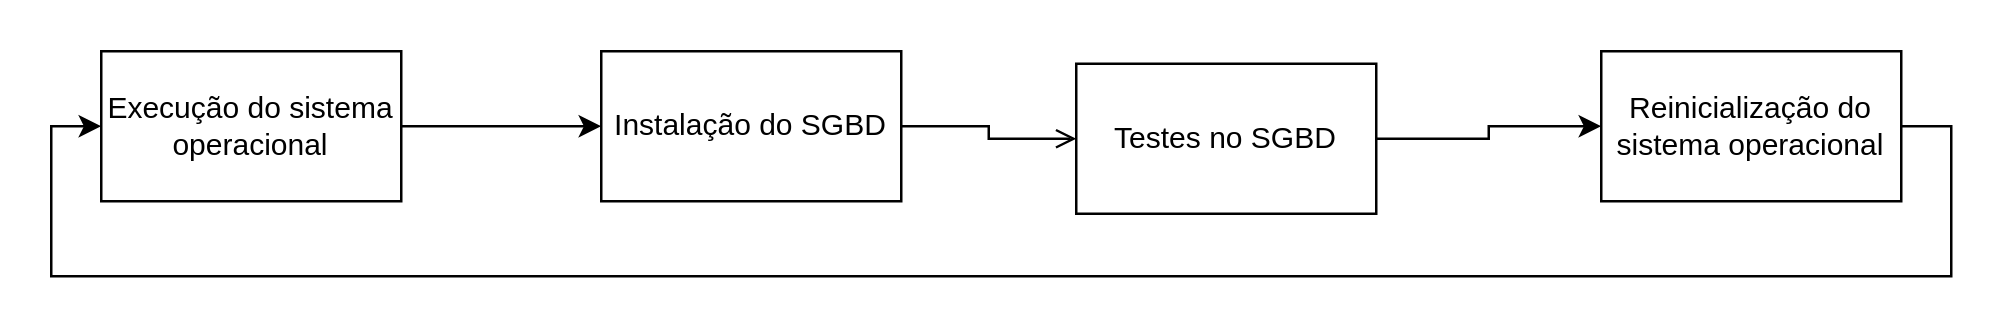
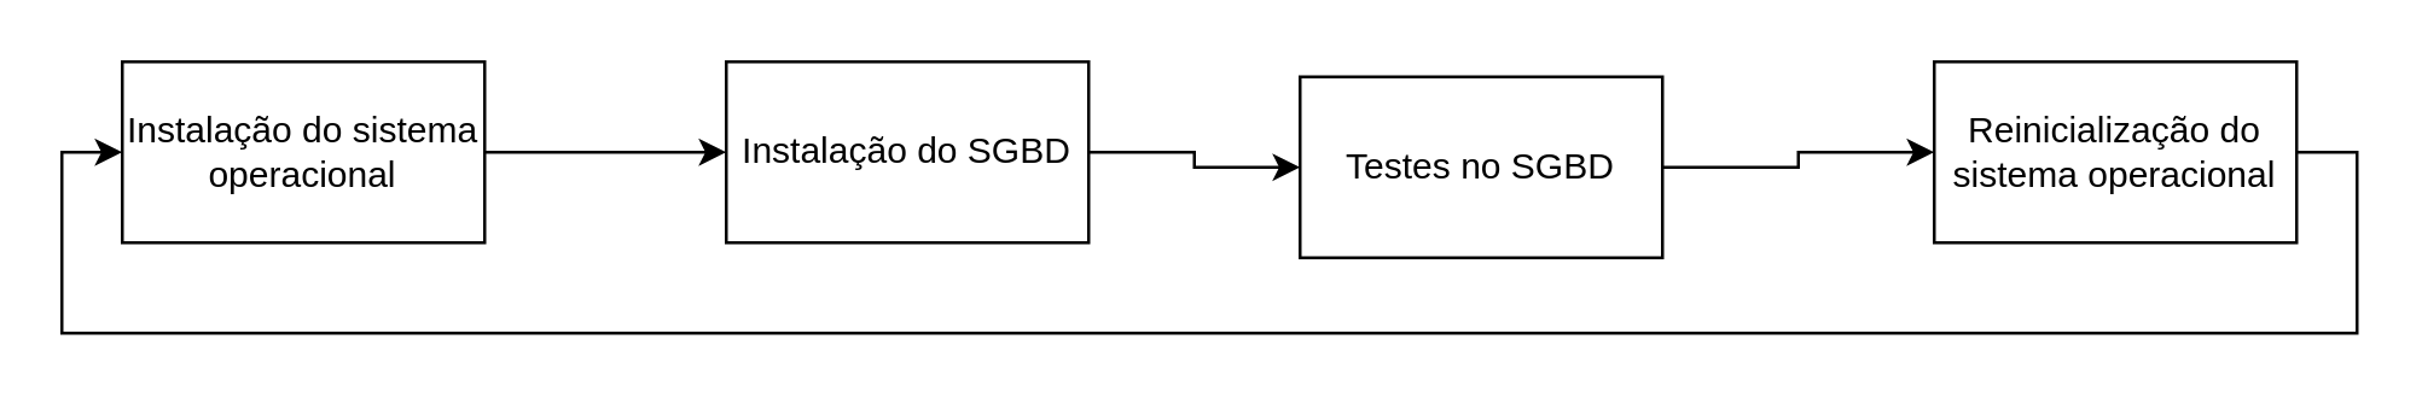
- <mxCell id="5" value="Execução do sistema operacional" style="rounded=0;whiteSpace=wrap;html=1;fillColor=none;" vertex="1" parent="1"><mxGeometry x="40" y="20" width="120" height="60" as="geometry" /></mxCell>
+ <mxCell id="5" value="Instalação do sistema operacional" style="rounded=0;whiteSpace=wrap;html=1;fillColor=none;" vertex="1" parent="1"><mxGeometry x="40" y="20" width="120" height="60" as="geometry" /></mxCell>
- <mxCell id="2" style="edgeStyle=orthogonalEdgeStyle;rounded=0;orthogonalLoop=1;jettySize=auto;html=1;endArrow=open;" edge="1" parent="1" source="3" target="7"><mxGeometry relative="1" as="geometry" /></mxCell>
+ <mxCell id="2" style="edgeStyle=orthogonalEdgeStyle;rounded=0;orthogonalLoop=1;jettySize=auto;html=1;" edge="1" parent="1" source="3" target="7"><mxGeometry relative="1" as="geometry" /></mxCell>
